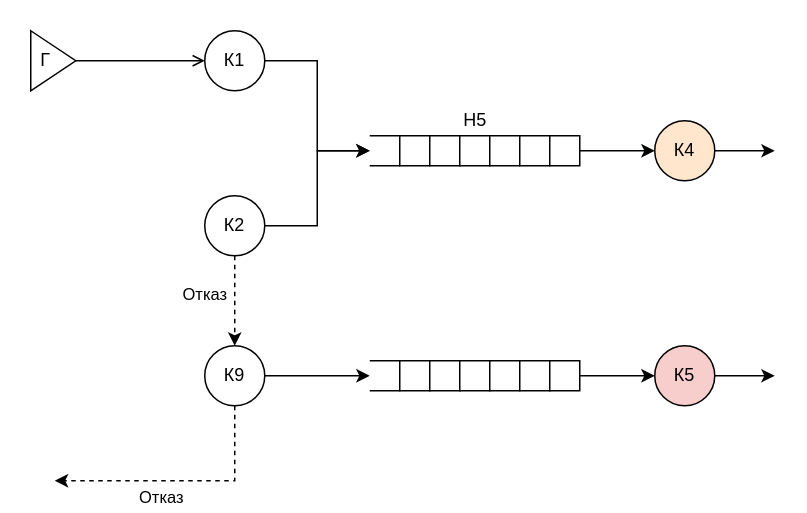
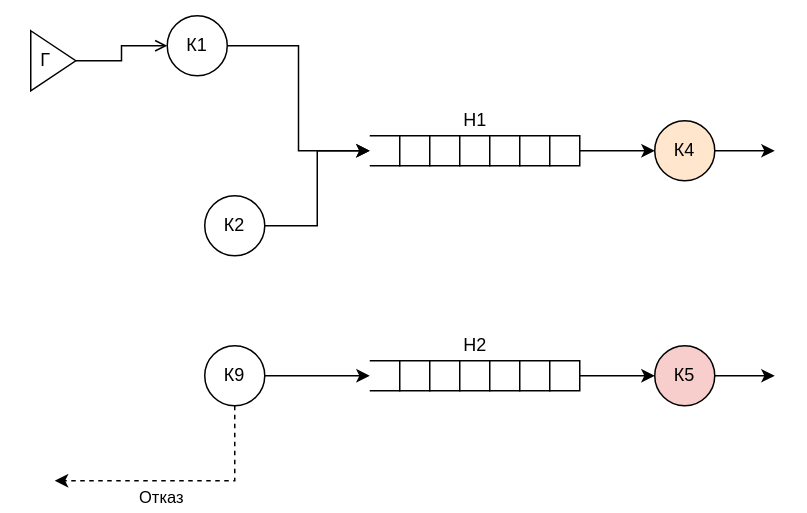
- <mxCell id="5" value="К1" style="ellipse;whiteSpace=wrap;html=1;aspect=fixed;" parent="1" vertex="1"><mxGeometry x="136" y="20" width="40" height="40" as="geometry" /></mxCell>
+ <mxCell id="5" value="К1" style="ellipse;whiteSpace=wrap;html=1;aspect=fixed;" parent="1" vertex="1"><mxGeometry x="111" y="10" width="40" height="40" as="geometry" /></mxCell>
- <mxCell id="21" value="Н5" style="text;html=1;align=center;verticalAlign=middle;resizable=0;points=[];autosize=1;" vertex="1" parent="1"><mxGeometry x="301" y="70" width="30" height="20" as="geometry" /></mxCell>
+ <mxCell id="21" value="Н1" style="text;html=1;align=center;verticalAlign=middle;resizable=0;points=[];autosize=1;" vertex="1" parent="1"><mxGeometry x="301" y="70" width="30" height="20" as="geometry" /></mxCell>
- <mxCell id="12" value="Отказ" style="edgeStyle=orthogonalEdgeStyle;rounded=0;orthogonalLoop=1;jettySize=auto;html=1;dashed=1;" parent="1" source="7" target="11" edge="1"><mxGeometry x="-0.143" y="-20" relative="1" as="geometry"><mxPoint x="166" y="70" as="sourcePoint" /><mxPoint x="166" y="140" as="targetPoint" /><mxPoint as="offset" /></mxGeometry></mxCell>
+ <mxCell id="30" value="Н2" style="text;html=1;align=center;verticalAlign=middle;resizable=0;points=[];autosize=1;" vertex="1" parent="1"><mxGeometry x="301" y="220" width="30" height="20" as="geometry" /></mxCell>
